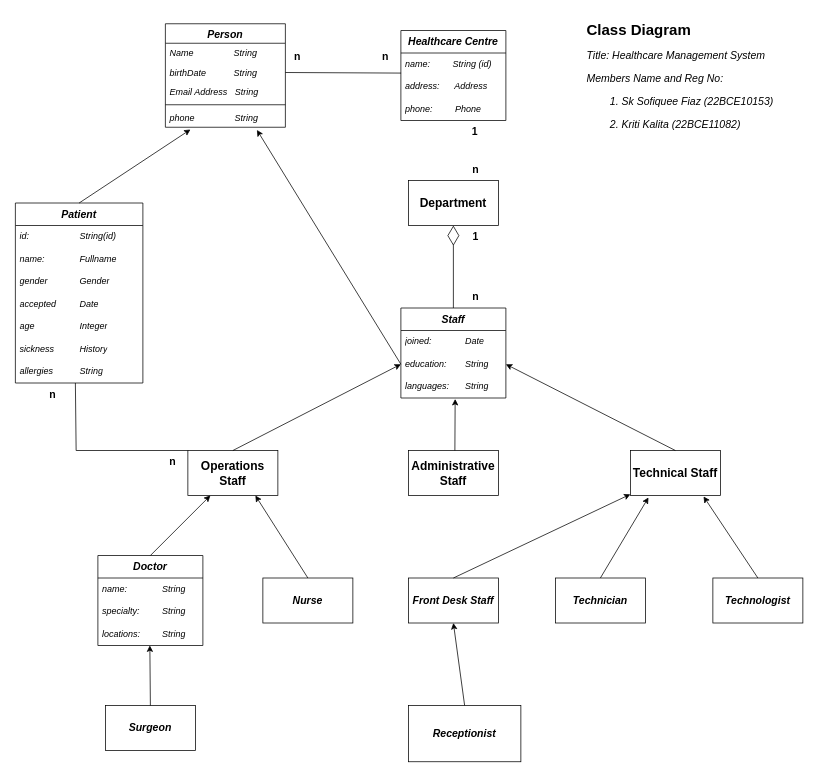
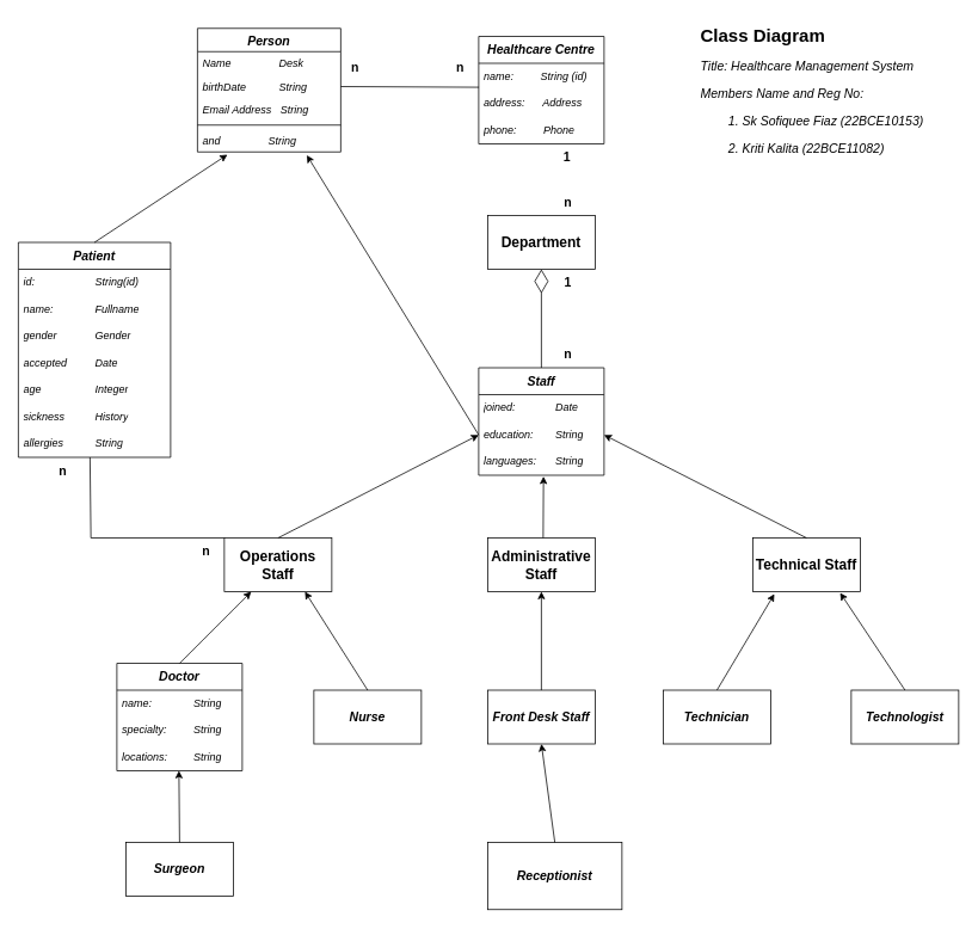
- <mxCell id="3" value="Name                String" style="text;align=left;verticalAlign=top;spacingLeft=4;spacingRight=4;overflow=hidden;rotatable=0;points=[[0,0.5],[1,0.5]];portConstraint=eastwest;fontStyle=2" parent="2" vertex="1"><mxGeometry y="26" width="160" height="26" as="geometry" /></mxCell>
+ <mxCell id="3" value="Name                Desk" style="text;align=left;verticalAlign=top;spacingLeft=4;spacingRight=4;overflow=hidden;rotatable=0;points=[[0,0.5],[1,0.5]];portConstraint=eastwest;fontStyle=2" parent="2" vertex="1"><mxGeometry y="26" width="160" height="26" as="geometry" /></mxCell>
- <mxCell id="7" value="phone                String" style="text;align=left;verticalAlign=top;spacingLeft=4;spacingRight=4;overflow=hidden;rotatable=0;points=[[0,0.5],[1,0.5]];portConstraint=eastwest;fontStyle=2" parent="2" vertex="1"><mxGeometry y="112" width="160" height="26" as="geometry" /></mxCell>
+ <mxCell id="7" value="and                String" style="text;align=left;verticalAlign=top;spacingLeft=4;spacingRight=4;overflow=hidden;rotatable=0;points=[[0,0.5],[1,0.5]];portConstraint=eastwest;fontStyle=2" parent="2" vertex="1"><mxGeometry y="112" width="160" height="26" as="geometry" /></mxCell>
- <mxCell id="45" value="" style="endArrow=classic;html=1;rounded=0;exitX=0.5;exitY=0;exitDx=0;exitDy=0;" edge="1" parent="1" source="39" target="41"><mxGeometry width="50" height="50" relative="1" as="geometry"><mxPoint x="603.71" y="740" as="sourcePoint" /><mxPoint x="603.71" y="671" as="targetPoint" /></mxGeometry></mxCell>
+ <mxCell id="45" value="" style="endArrow=classic;html=1;rounded=0;entryX=0.5;entryY=1;entryDx=0;entryDy=0;exitX=0.5;exitY=0;exitDx=0;exitDy=0;" edge="1" parent="1" source="39" target="38"><mxGeometry width="50" height="50" relative="1" as="geometry"><mxPoint x="603.71" y="740" as="sourcePoint" /><mxPoint x="603.71" y="671" as="targetPoint" /></mxGeometry></mxCell>
